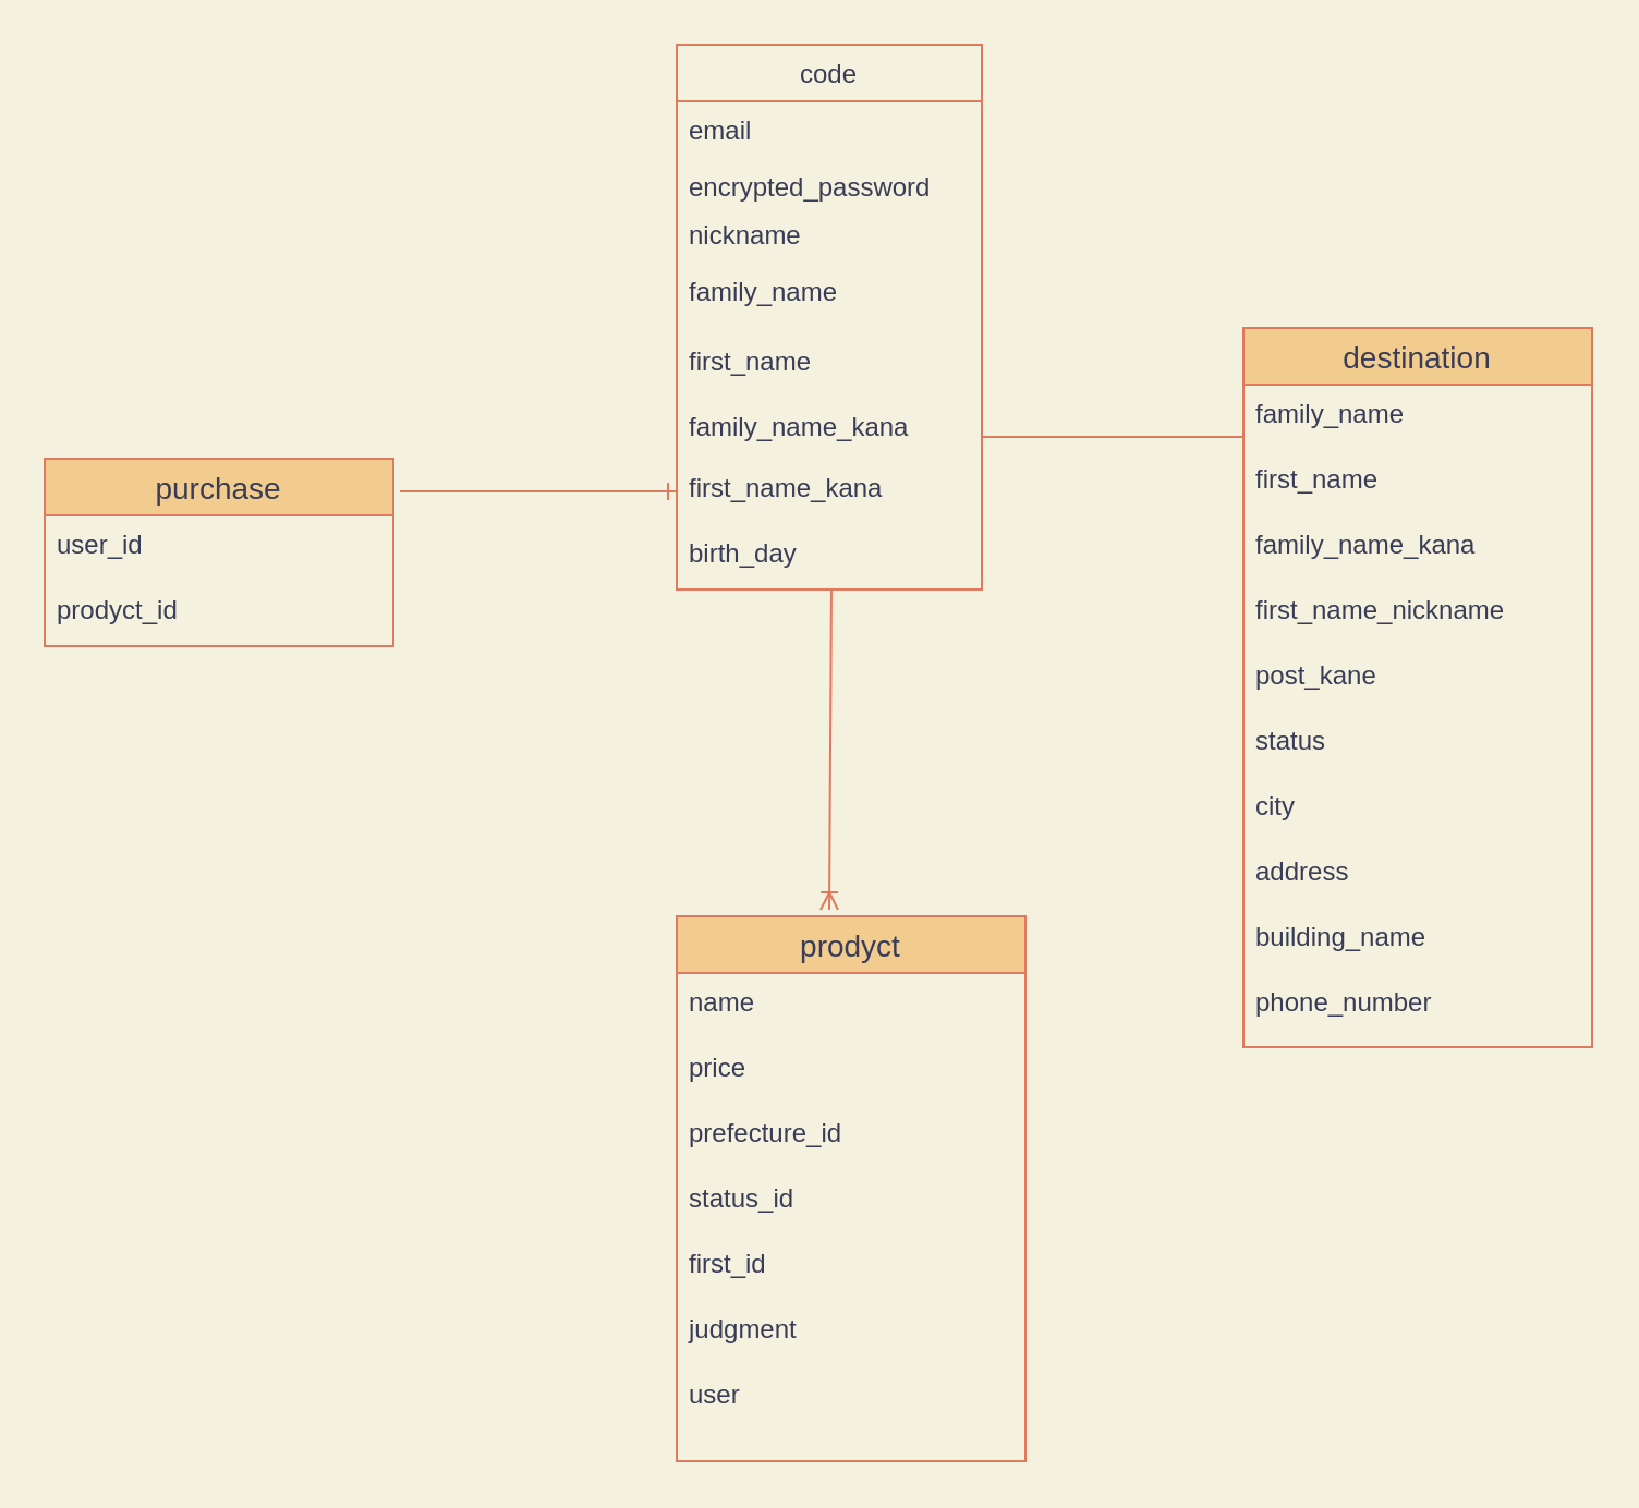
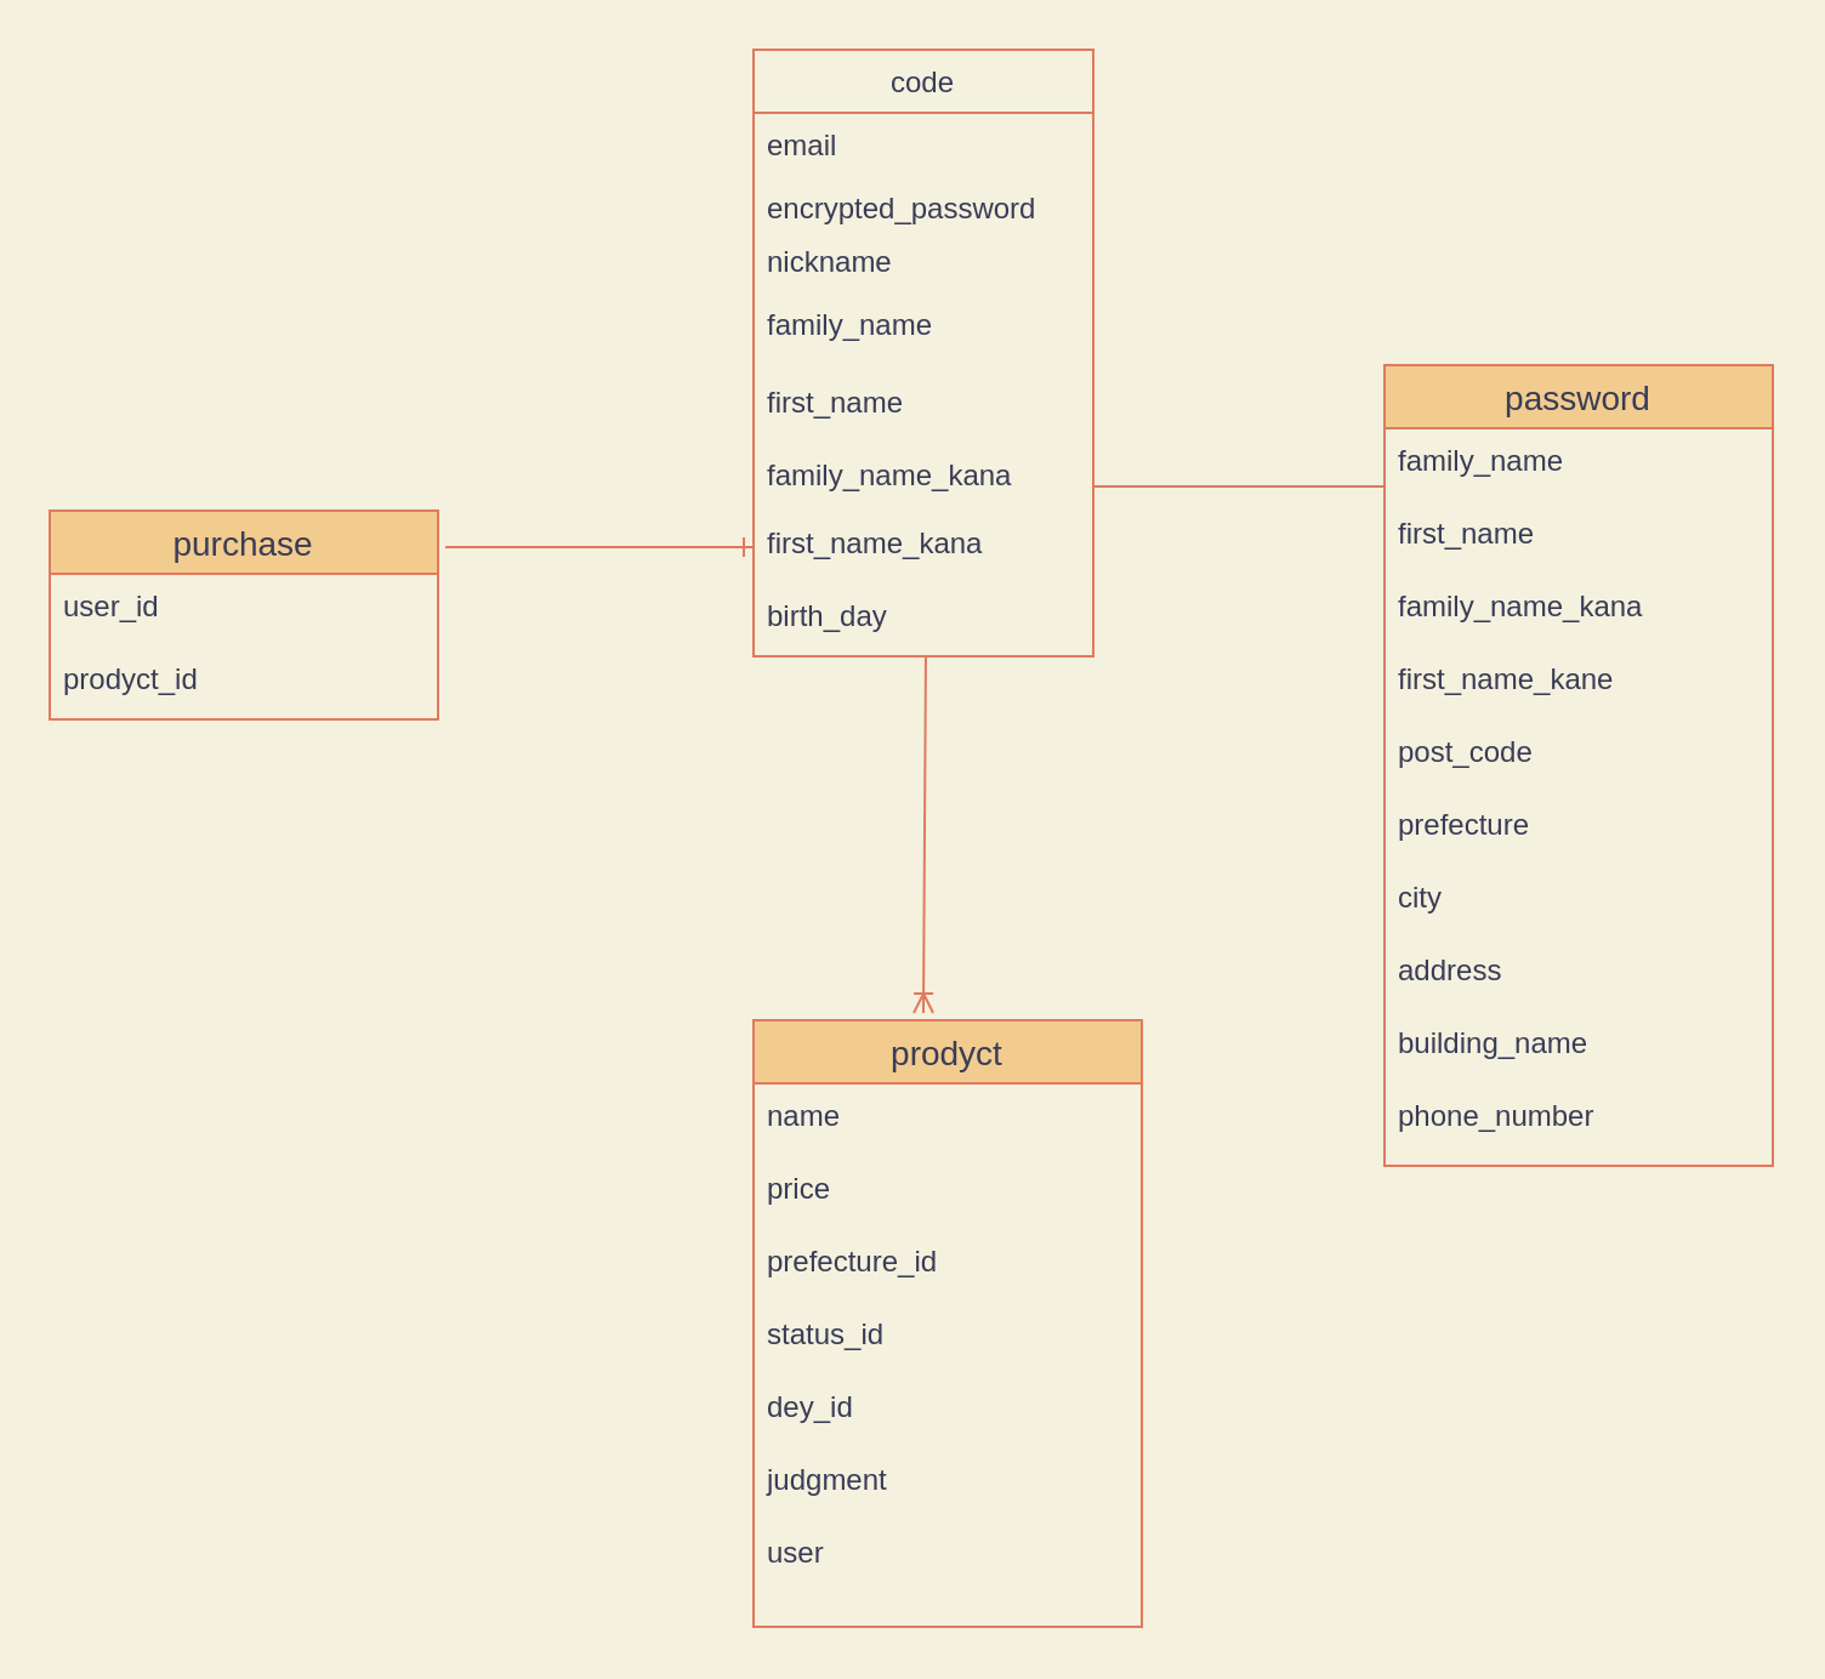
- <mxCell id="11" value="destination" style="swimlane;fontStyle=0;childLayout=stackLayout;horizontal=1;startSize=26;horizontalStack=0;resizeParent=1;resizeParentMax=0;resizeLast=0;collapsible=1;marginBottom=0;align=center;fontSize=14;labelBackgroundColor=none;fillColor=#F2CC8F;strokeColor=#E07A5F;fontColor=#393C56;" parent="1" vertex="1"><mxGeometry x="570" y="150" width="160" height="330" as="geometry" /></mxCell>
+ <mxCell id="11" value="password" style="swimlane;fontStyle=0;childLayout=stackLayout;horizontal=1;startSize=26;horizontalStack=0;resizeParent=1;resizeParentMax=0;resizeLast=0;collapsible=1;marginBottom=0;align=center;fontSize=14;labelBackgroundColor=none;fillColor=#F2CC8F;strokeColor=#E07A5F;fontColor=#393C56;" parent="1" vertex="1"><mxGeometry x="570" y="150" width="160" height="330" as="geometry" /></mxCell>
- <mxCell id="15" value="first_name_nickname" style="text;strokeColor=none;fillColor=none;spacingLeft=4;spacingRight=4;overflow=hidden;rotatable=0;points=[[0,0.5],[1,0.5]];portConstraint=eastwest;fontSize=12;fontColor=#393C56;" parent="11" vertex="1"><mxGeometry y="116" width="160" height="30" as="geometry" /></mxCell>
+ <mxCell id="15" value="first_name_kane" style="text;strokeColor=none;fillColor=none;spacingLeft=4;spacingRight=4;overflow=hidden;rotatable=0;points=[[0,0.5],[1,0.5]];portConstraint=eastwest;fontSize=12;fontColor=#393C56;" parent="11" vertex="1"><mxGeometry y="116" width="160" height="30" as="geometry" /></mxCell>
- <mxCell id="16" value="post_kane" style="text;strokeColor=none;fillColor=none;spacingLeft=4;spacingRight=4;overflow=hidden;rotatable=0;points=[[0,0.5],[1,0.5]];portConstraint=eastwest;fontSize=12;fontColor=#393C56;" parent="11" vertex="1"><mxGeometry y="146" width="160" height="30" as="geometry" /></mxCell>
+ <mxCell id="16" value="post_code" style="text;strokeColor=none;fillColor=none;spacingLeft=4;spacingRight=4;overflow=hidden;rotatable=0;points=[[0,0.5],[1,0.5]];portConstraint=eastwest;fontSize=12;fontColor=#393C56;" parent="11" vertex="1"><mxGeometry y="146" width="160" height="30" as="geometry" /></mxCell>
- <mxCell id="17" value="status" style="text;strokeColor=none;fillColor=none;spacingLeft=4;spacingRight=4;overflow=hidden;rotatable=0;points=[[0,0.5],[1,0.5]];portConstraint=eastwest;fontSize=12;fontColor=#393C56;" parent="11" vertex="1"><mxGeometry y="176" width="160" height="30" as="geometry" /></mxCell>
+ <mxCell id="17" value="prefecture" style="text;strokeColor=none;fillColor=none;spacingLeft=4;spacingRight=4;overflow=hidden;rotatable=0;points=[[0,0.5],[1,0.5]];portConstraint=eastwest;fontSize=12;fontColor=#393C56;" parent="11" vertex="1"><mxGeometry y="176" width="160" height="30" as="geometry" /></mxCell>
- <mxCell id="27" value="first_id" style="text;strokeColor=none;fillColor=none;spacingLeft=4;spacingRight=4;overflow=hidden;rotatable=0;points=[[0,0.5],[1,0.5]];portConstraint=eastwest;fontSize=12;fontColor=#393C56;" parent="22" vertex="1"><mxGeometry y="146" width="160" height="30" as="geometry" /></mxCell>
+ <mxCell id="27" value="dey_id" style="text;strokeColor=none;fillColor=none;spacingLeft=4;spacingRight=4;overflow=hidden;rotatable=0;points=[[0,0.5],[1,0.5]];portConstraint=eastwest;fontSize=12;fontColor=#393C56;" parent="22" vertex="1"><mxGeometry y="146" width="160" height="30" as="geometry" /></mxCell>
